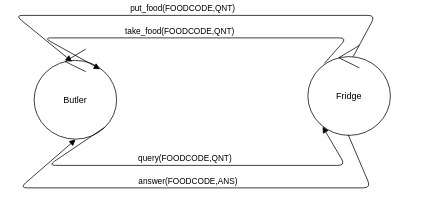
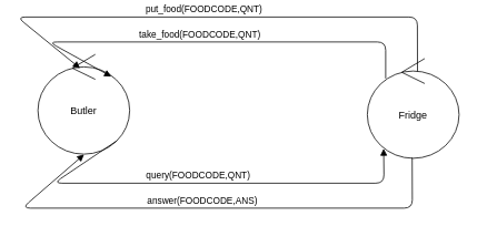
- <mxCell id="3" value="Fridge" style="ellipse;shape=umlControl;whiteSpace=wrap;html=1;" vertex="1" parent="1"><mxGeometry x="410" y="60" width="110" height="120" as="geometry" /></mxCell>
+ <mxCell id="3" value="Fridge" style="ellipse;shape=umlControl;whiteSpace=wrap;html=1;" vertex="1" parent="1"><mxGeometry x="440" y="70" width="110" height="120" as="geometry" /></mxCell>
